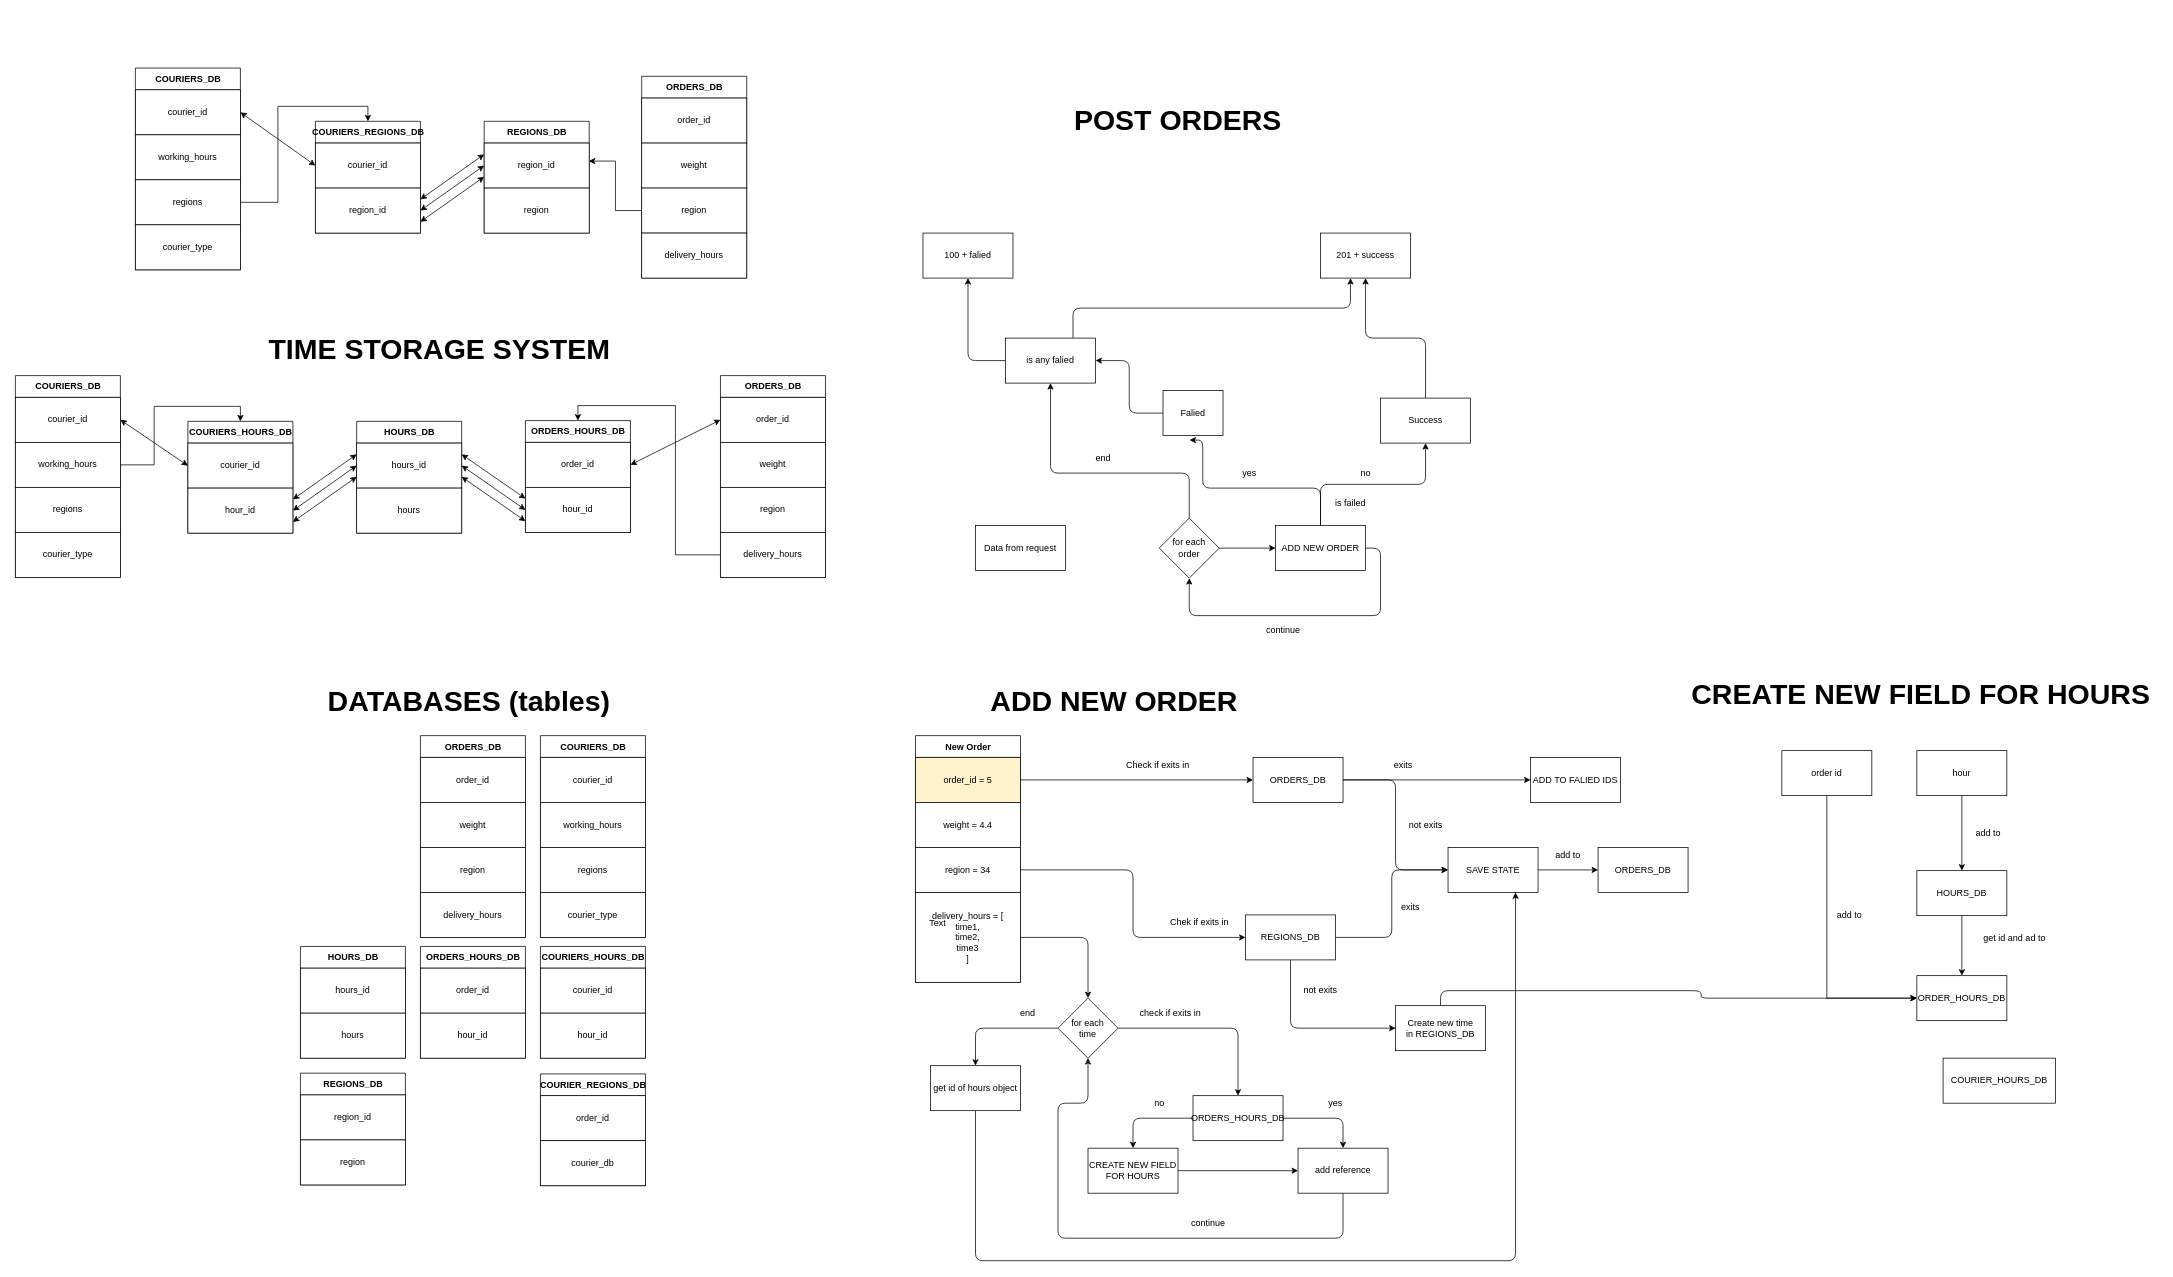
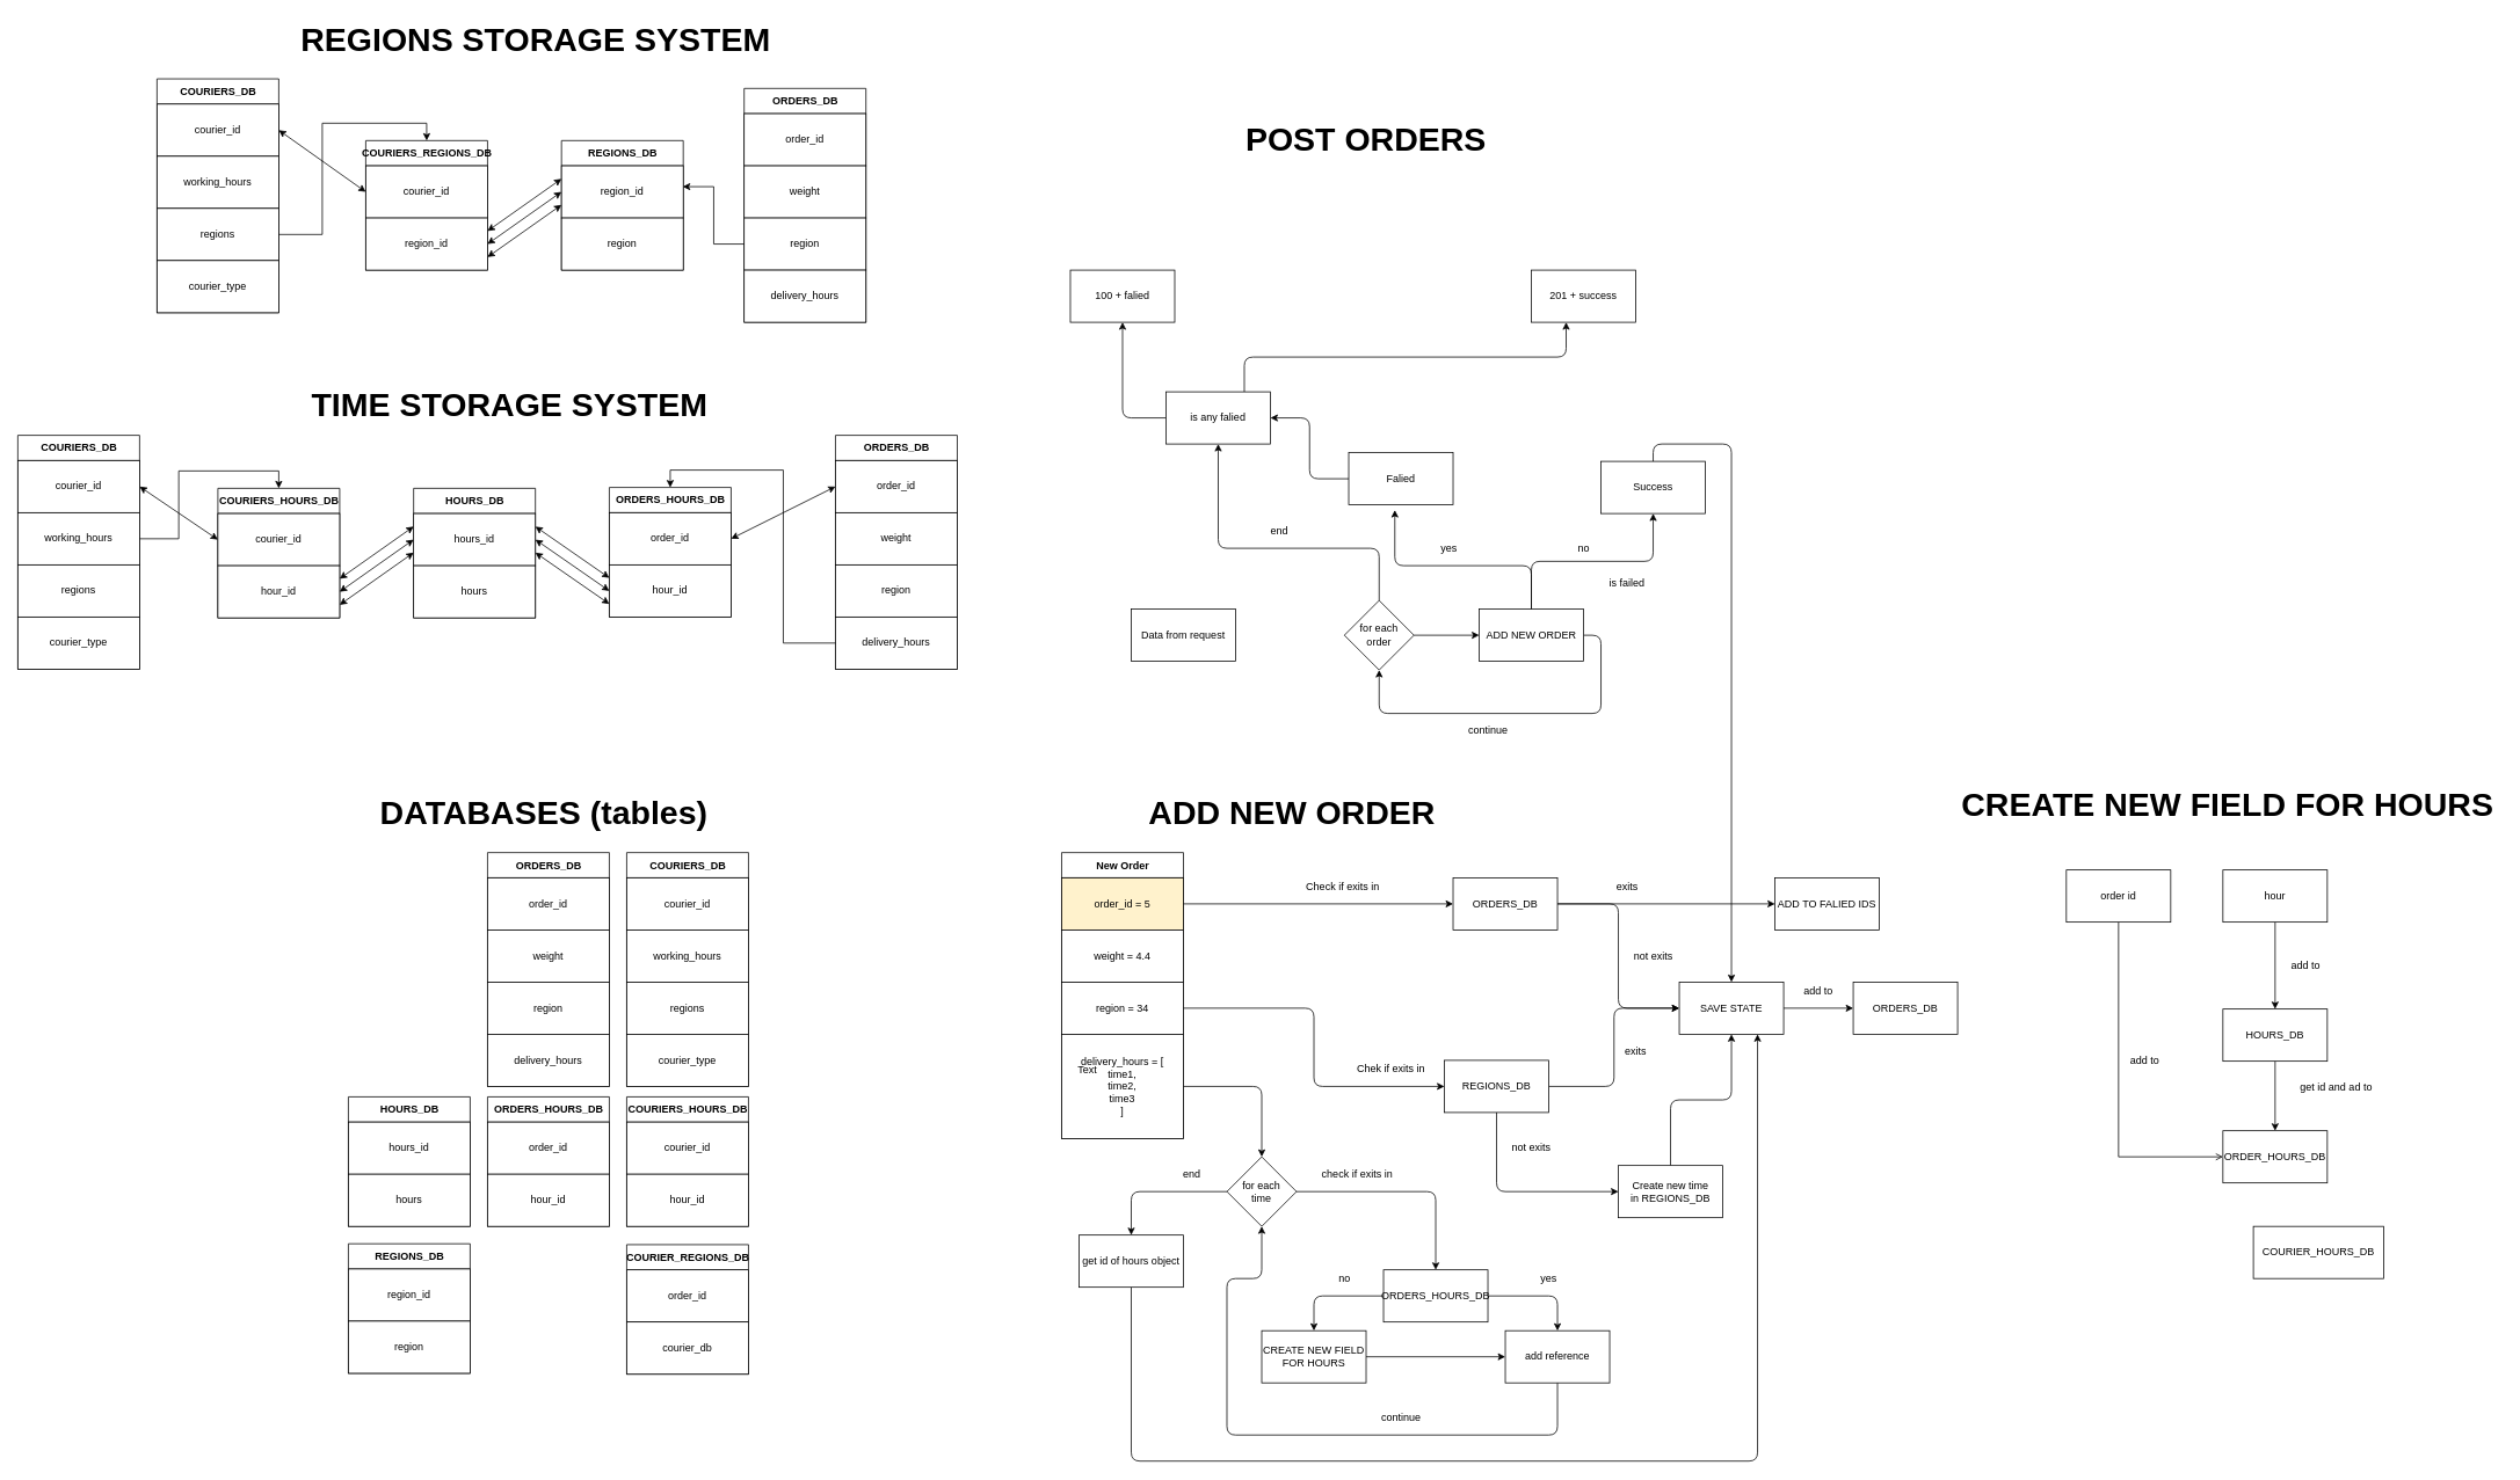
+ <mxCell id="155" value="REGIONS STORAGE SYSTEM" style="text;html=1;align=center;verticalAlign=middle;resizable=0;points=[];autosize=1;fontSize=38;fontStyle=1" vertex="1" parent="1"><mxGeometry x="335" y="20" width="560" height="50" as="geometry" /></mxCell>
- <mxCell id="75" style="edgeStyle=orthogonalEdgeStyle;curved=0;rounded=1;sketch=0;orthogonalLoop=1;jettySize=auto;html=1;exitX=0.5;exitY=0;exitDx=0;exitDy=0;fontSize=12;" parent="1" source="76" target="85" edge="1"><mxGeometry relative="1" as="geometry" /></mxCell>
+ <mxCell id="75" style="edgeStyle=orthogonalEdgeStyle;curved=0;rounded=1;sketch=0;orthogonalLoop=1;jettySize=auto;html=1;exitX=0.5;exitY=0;exitDx=0;exitDy=0;fontSize=12;" parent="1" source="76" target="34" edge="1"><mxGeometry relative="1" as="geometry" /></mxCell>
- <mxCell id="74" value="Falied" style="rounded=0;whiteSpace=wrap;html=1;sketch=0;fontSize=12;" parent="1" vertex="1"><mxGeometry x="1550" y="520" width="80" height="60" as="geometry" /></mxCell>
+ <mxCell id="74" value="Falied" style="rounded=0;whiteSpace=wrap;html=1;sketch=0;fontSize=12;" parent="1" vertex="1"><mxGeometry x="1550" y="520" width="120" height="60" as="geometry" /></mxCell>
- <mxCell id="77" value="is failed" style="text;html=1;strokeColor=none;fillColor=none;align=center;verticalAlign=middle;whiteSpace=wrap;rounded=0;sketch=0;fontSize=12;" parent="1" vertex="1"><mxGeometry x="1770" y="660" width="60" height="20" as="geometry" /></mxCell>
+ <mxCell id="77" value="is failed" style="text;html=1;strokeColor=none;fillColor=none;align=center;verticalAlign=middle;whiteSpace=wrap;rounded=0;sketch=0;fontSize=12;" parent="1" vertex="1"><mxGeometry x="1840" y="660" width="60" height="20" as="geometry" /></mxCell>
- <mxCell id="42" style="edgeStyle=orthogonalEdgeStyle;curved=0;rounded=1;sketch=0;orthogonalLoop=1;jettySize=auto;html=1;exitX=0.5;exitY=0;exitDx=0;exitDy=0;fontSize=12;" parent="1" source="43" target="132" edge="1"><mxGeometry relative="1" as="geometry" /></mxCell>
+ <mxCell id="42" style="edgeStyle=orthogonalEdgeStyle;curved=0;rounded=1;sketch=0;orthogonalLoop=1;jettySize=auto;html=1;exitX=0.5;exitY=0;exitDx=0;exitDy=0;fontSize=12;" parent="1" source="43" target="34" edge="1"><mxGeometry relative="1" as="geometry" /></mxCell>
- <mxCell id="125" style="edgeStyle=orthogonalEdgeStyle;rounded=0;orthogonalLoop=1;jettySize=auto;html=1;exitX=0.5;exitY=1;exitDx=0;exitDy=0;entryX=0;entryY=0.5;entryDx=0;entryDy=0;fontSize=12;" edge="1" parent="1" source="126" target="132"><mxGeometry relative="1" as="geometry" /></mxCell>
+ <mxCell id="125" style="edgeStyle=orthogonalEdgeStyle;rounded=0;orthogonalLoop=1;jettySize=auto;html=1;exitX=0.5;exitY=1;exitDx=0;exitDy=0;entryX=0;entryY=0.5;entryDx=0;entryDy=0;fontSize=12;endArrow=open;" edge="1" parent="1" source="126" target="132"><mxGeometry relative="1" as="geometry" /></mxCell>
